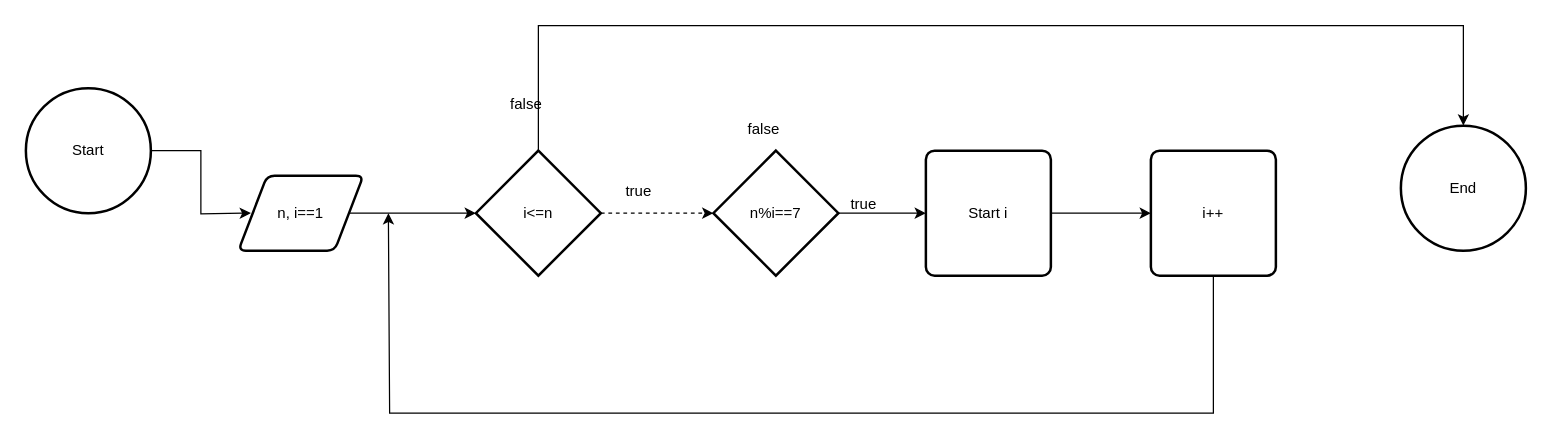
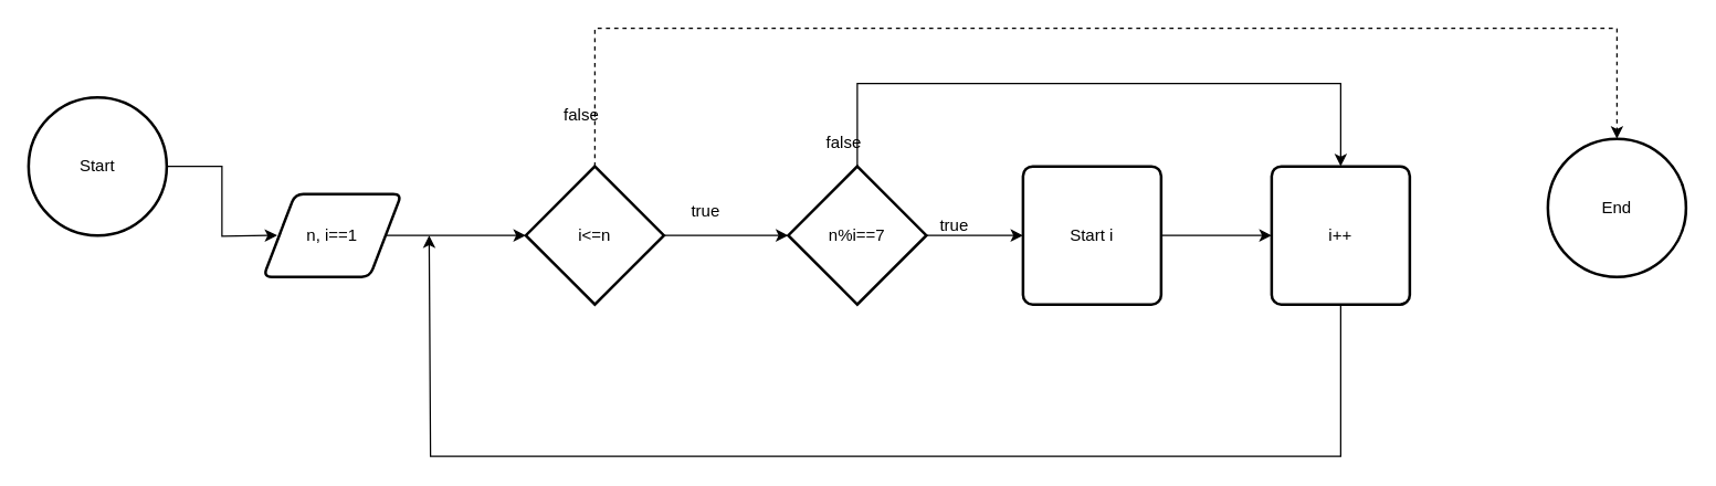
- <mxCell id="10" style="edgeStyle=orthogonalEdgeStyle;rounded=0;orthogonalLoop=1;jettySize=auto;html=1;entryX=0.5;entryY=0;entryDx=0;entryDy=0;entryPerimeter=0;" edge="1" parent="1" source="11" target="19"><mxGeometry relative="1" as="geometry"><mxPoint x="1180" y="20" as="targetPoint" /><Array as="points"><mxPoint x="430" y="20" /><mxPoint x="1170" y="20" /></Array></mxGeometry></mxCell>
+ <mxCell id="10" style="edgeStyle=orthogonalEdgeStyle;rounded=0;orthogonalLoop=1;jettySize=auto;html=1;entryX=0.5;entryY=0;entryDx=0;entryDy=0;entryPerimeter=0;dashed=1;" edge="1" parent="1" source="11" target="19"><mxGeometry relative="1" as="geometry"><mxPoint x="1180" y="20" as="targetPoint" /><Array as="points"><mxPoint x="430" y="20" /><mxPoint x="1170" y="20" /></Array></mxGeometry></mxCell>
+ <mxCell id="7" style="edgeStyle=orthogonalEdgeStyle;rounded=0;orthogonalLoop=1;jettySize=auto;html=1;entryX=0.5;entryY=0;entryDx=0;entryDy=0;" edge="1" parent="1" source="8" target="17"><mxGeometry relative="1" as="geometry"><mxPoint x="970" y="60" as="targetPoint" /><Array as="points"><mxPoint x="620" y="60" /><mxPoint x="970" y="60" /></Array></mxGeometry></mxCell>
- <mxCell id="9" style="edgeStyle=orthogonalEdgeStyle;rounded=0;orthogonalLoop=1;jettySize=auto;html=1;entryX=0;entryY=0.5;entryDx=0;entryDy=0;entryPerimeter=0;dashed=1;" edge="1" parent="1" source="11" target="8"><mxGeometry relative="1" as="geometry"><mxPoint x="540" y="170" as="targetPoint" /></mxGeometry></mxCell>
+ <mxCell id="9" style="edgeStyle=orthogonalEdgeStyle;rounded=0;orthogonalLoop=1;jettySize=auto;html=1;entryX=0;entryY=0.5;entryDx=0;entryDy=0;entryPerimeter=0;" edge="1" parent="1" source="11" target="8"><mxGeometry relative="1" as="geometry"><mxPoint x="540" y="170" as="targetPoint" /></mxGeometry></mxCell>
